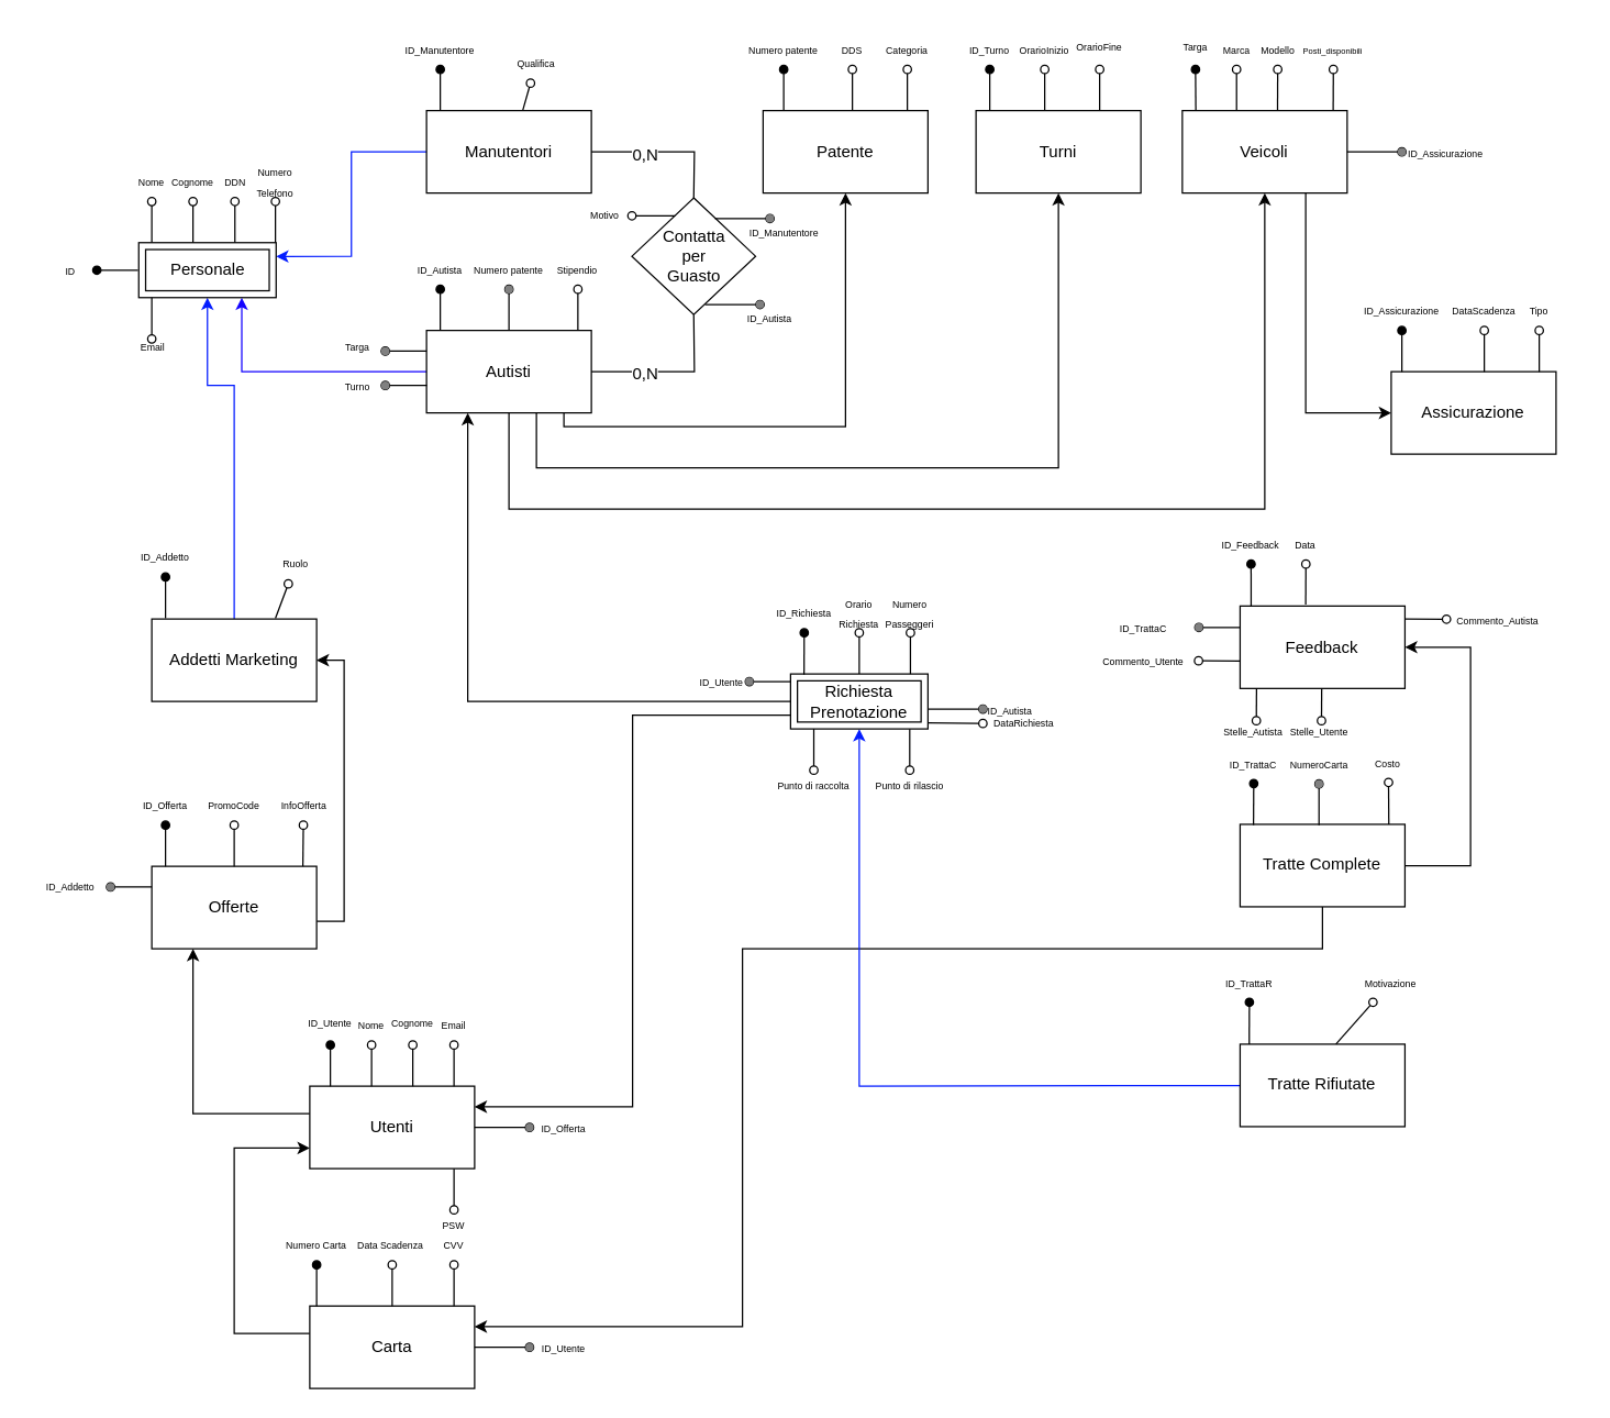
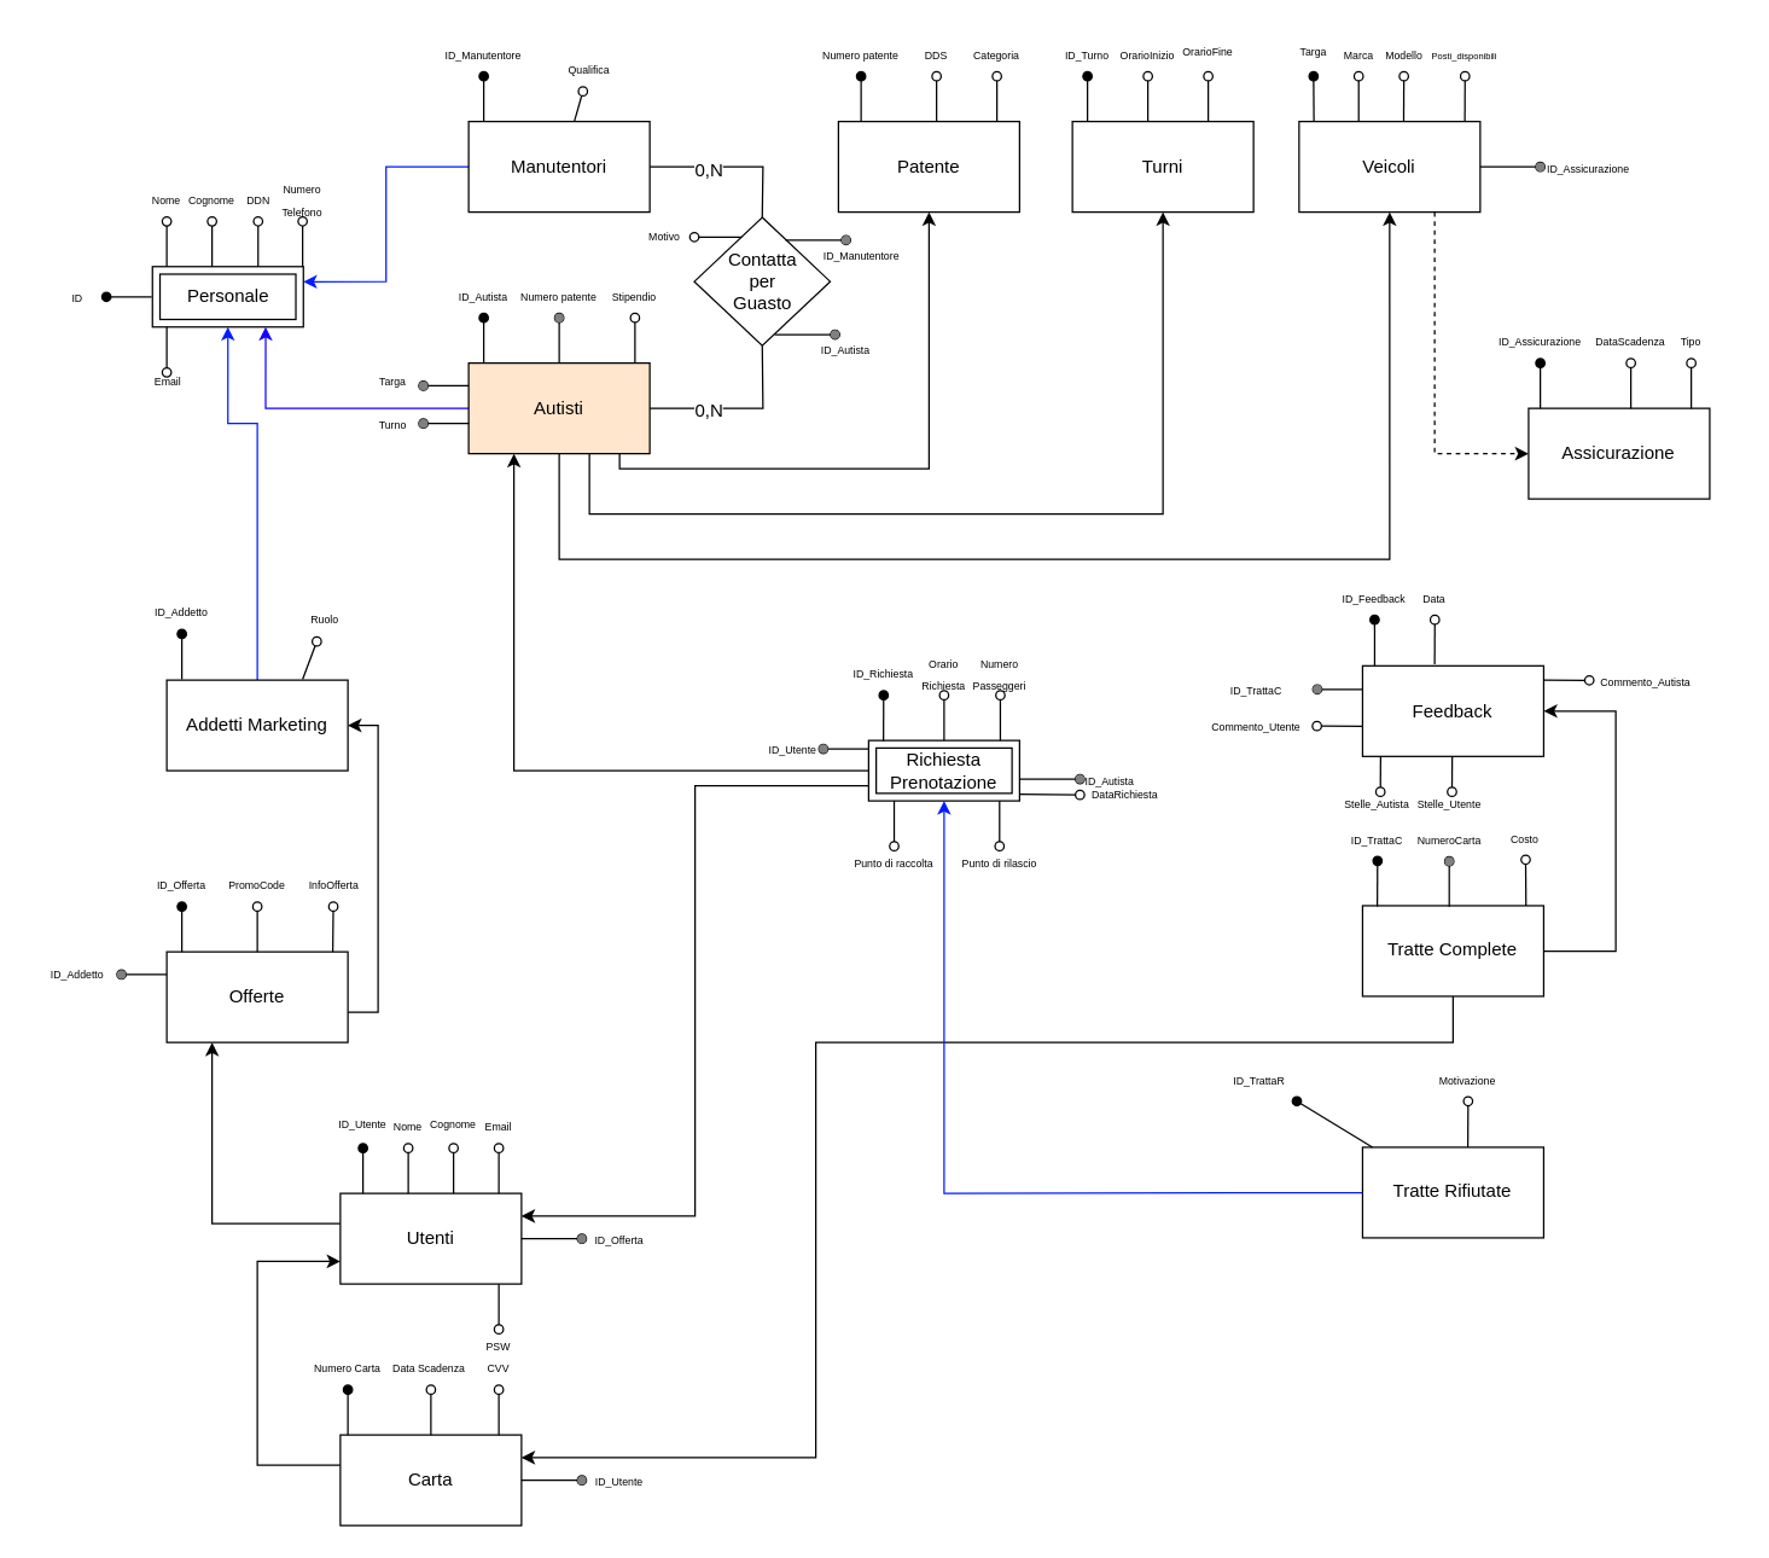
- <mxCell id="52" style="edgeStyle=orthogonalEdgeStyle;rounded=0;orthogonalLoop=1;jettySize=auto;html=1;entryX=0;entryY=0.5;entryDx=0;entryDy=0;" parent="1" source="53" target="64" edge="1"><mxGeometry relative="1" as="geometry"><Array as="points"><mxPoint x="950" y="300" /></Array></mxGeometry></mxCell>
+ <mxCell id="52" style="edgeStyle=orthogonalEdgeStyle;rounded=0;orthogonalLoop=1;jettySize=auto;html=1;entryX=0;entryY=0.5;entryDx=0;entryDy=0;dashed=1;" parent="1" source="53" target="64" edge="1"><mxGeometry relative="1" as="geometry"><Array as="points"><mxPoint x="950" y="300" /></Array></mxGeometry></mxCell>
- <mxCell id="8" value="Autisti" style="rounded=0;whiteSpace=wrap;html=1;" parent="1" vertex="1"><mxGeometry x="310" y="240" width="120" height="60" as="geometry" /></mxCell>
+ <mxCell id="8" value="Autisti" style="rounded=0;whiteSpace=wrap;html=1;fillColor=#ffe6cc;" parent="1" vertex="1"><mxGeometry x="310" y="240" width="120" height="60" as="geometry" /></mxCell>
- <mxCell id="100" value="&lt;font style=&quot;font-size: 7px;&quot;&gt;ID_TrattaR&lt;/font&gt;" style="text;html=1;strokeColor=none;fillColor=none;align=center;verticalAlign=middle;whiteSpace=wrap;rounded=0;" parent="1" vertex="1"><mxGeometry x="879.06" y="698.9" width="60" height="30" as="geometry" /></mxCell>
+ <mxCell id="100" value="&lt;font style=&quot;font-size: 7px;&quot;&gt;ID_TrattaR&lt;/font&gt;" style="text;html=1;strokeColor=none;fillColor=none;align=center;verticalAlign=middle;whiteSpace=wrap;rounded=0;" parent="1" vertex="1"><mxGeometry x="804.06" y="698.9" width="60" height="30" as="geometry" /></mxCell>
- <mxCell id="102" value="&lt;font style=&quot;font-size: 7px;&quot;&gt;Motivazione&lt;/font&gt;" style="text;html=1;strokeColor=none;fillColor=none;align=center;verticalAlign=middle;whiteSpace=wrap;rounded=0;" parent="1" vertex="1"><mxGeometry x="982.24" y="698.9" width="60" height="30" as="geometry" /></mxCell>
+ <mxCell id="102" value="&lt;font style=&quot;font-size: 7px;&quot;&gt;Motivazione&lt;/font&gt;" style="text;html=1;strokeColor=none;fillColor=none;align=center;verticalAlign=middle;whiteSpace=wrap;rounded=0;" parent="1" vertex="1"><mxGeometry x="942.24" y="698.9" width="60" height="30" as="geometry" /></mxCell>
